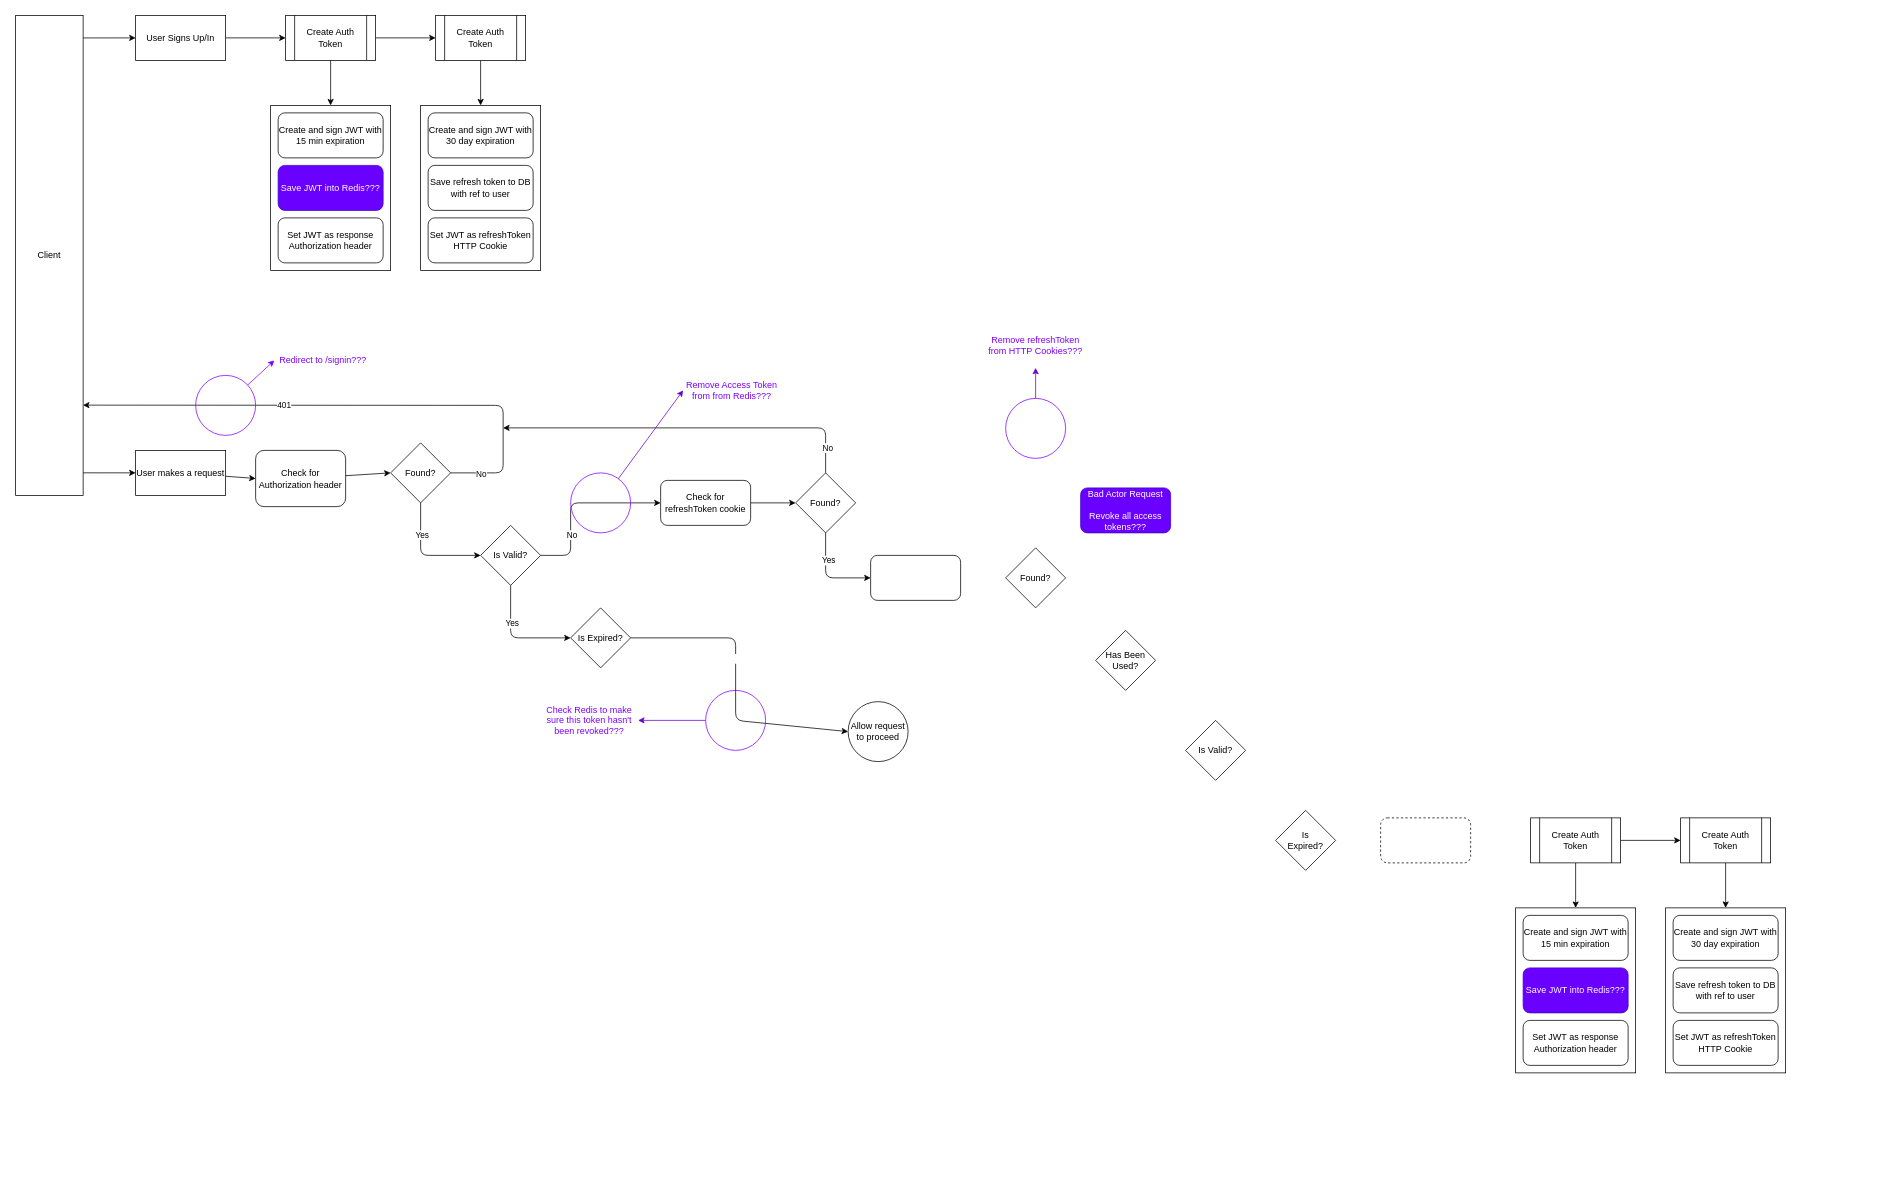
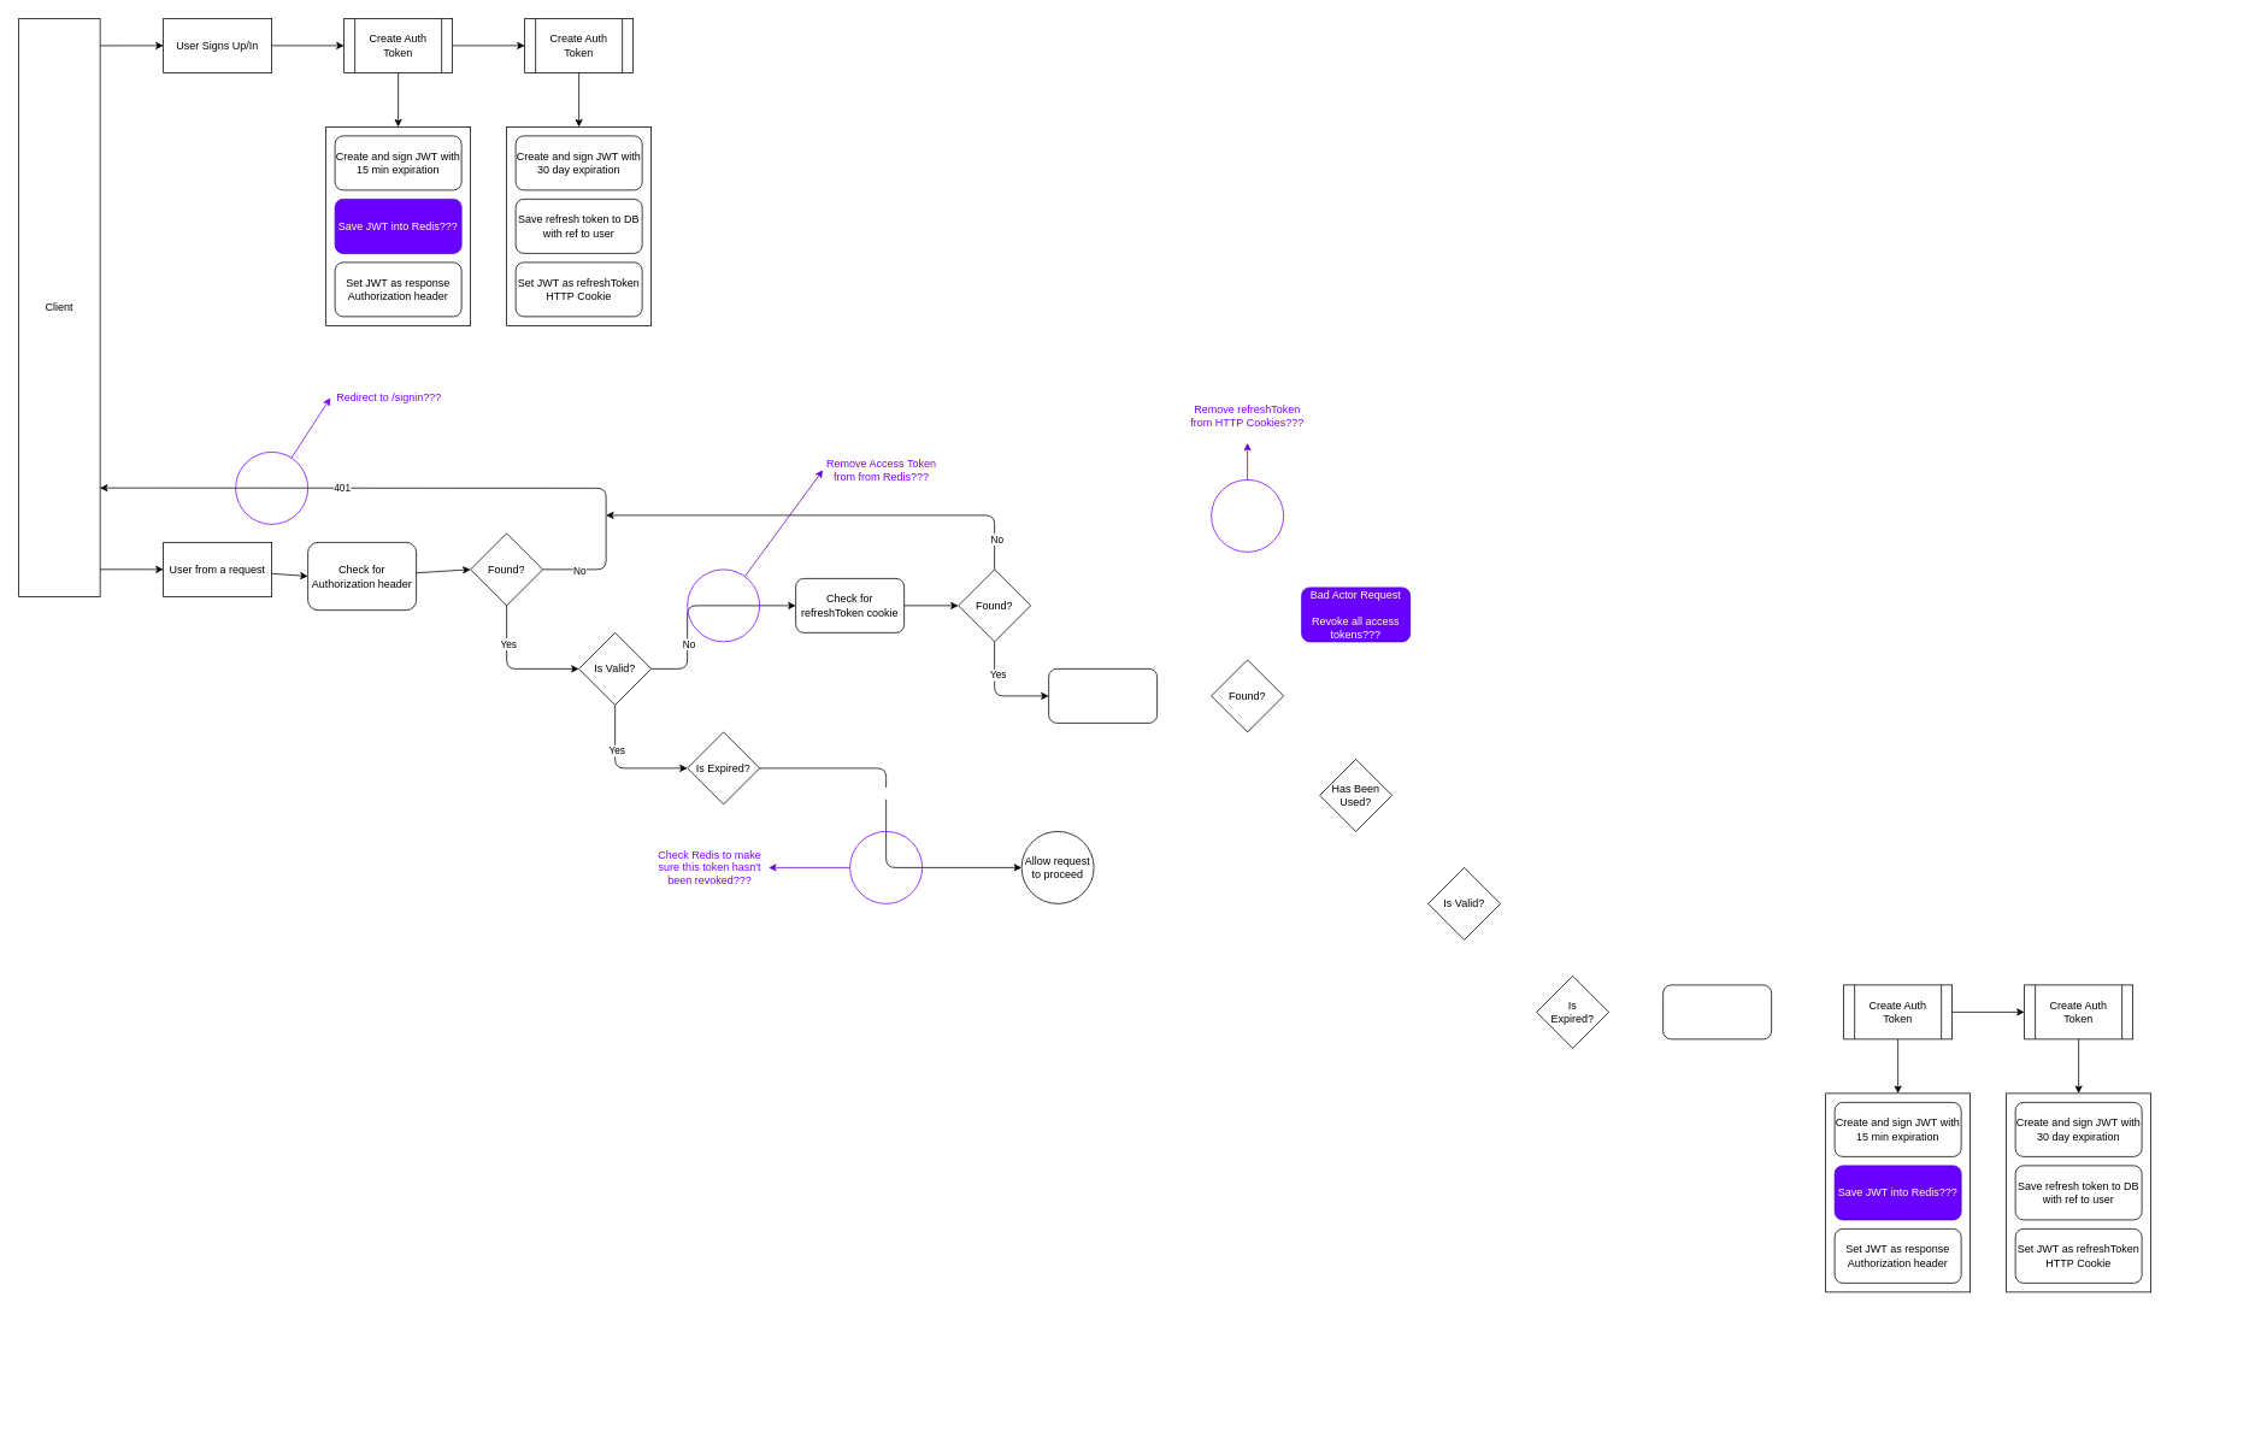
- <mxCell id="100" value="Redirect to /signin???" style="text;html=1;strokeColor=none;fillColor=none;align=center;verticalAlign=middle;whiteSpace=wrap;rounded=0;fontColor=#7F00FF;" parent="1" vertex="1"><mxGeometry x="365" y="450" width="130" height="60" as="geometry" /></mxCell>
+ <mxCell id="100" value="Redirect to /signin???" style="text;html=1;strokeColor=none;fillColor=none;align=center;verticalAlign=middle;whiteSpace=wrap;rounded=0;fontColor=#7F00FF;" parent="1" vertex="1"><mxGeometry x="365" y="410" width="130" height="60" as="geometry" /></mxCell>
- <mxCell id="22" value="User makes a request" style="rounded=0;whiteSpace=wrap;html=1;" parent="1" vertex="1"><mxGeometry x="180" y="600" width="120" height="60" as="geometry" /></mxCell>
+ <mxCell id="22" value="User from a request" style="rounded=0;whiteSpace=wrap;html=1;" parent="1" vertex="1"><mxGeometry x="180" y="600" width="120" height="60" as="geometry" /></mxCell>
- <mxCell id="45" value="Allow request to proceed" style="ellipse;whiteSpace=wrap;html=1;aspect=fixed;" parent="1" vertex="1"><mxGeometry x="1130" y="935" width="80" height="80" as="geometry" /></mxCell>
+ <mxCell id="45" value="Allow request to proceed" style="ellipse;whiteSpace=wrap;html=1;aspect=fixed;" parent="1" vertex="1"><mxGeometry x="1130" y="920" width="80" height="80" as="geometry" /></mxCell>
- <mxCell id="74" value="Get User ID from refreshToken payload" style="rounded=1;whiteSpace=wrap;html=1;fontColor=#fff;dashed=1;" parent="1" vertex="1"><mxGeometry x="1840" y="1090" width="120" height="60" as="geometry" /></mxCell>
+ <mxCell id="74" value="Get User ID from refreshToken payload" style="rounded=1;whiteSpace=wrap;html=1;fontColor=#fff;" parent="1" vertex="1"><mxGeometry x="1840" y="1090" width="120" height="60" as="geometry" /></mxCell>
